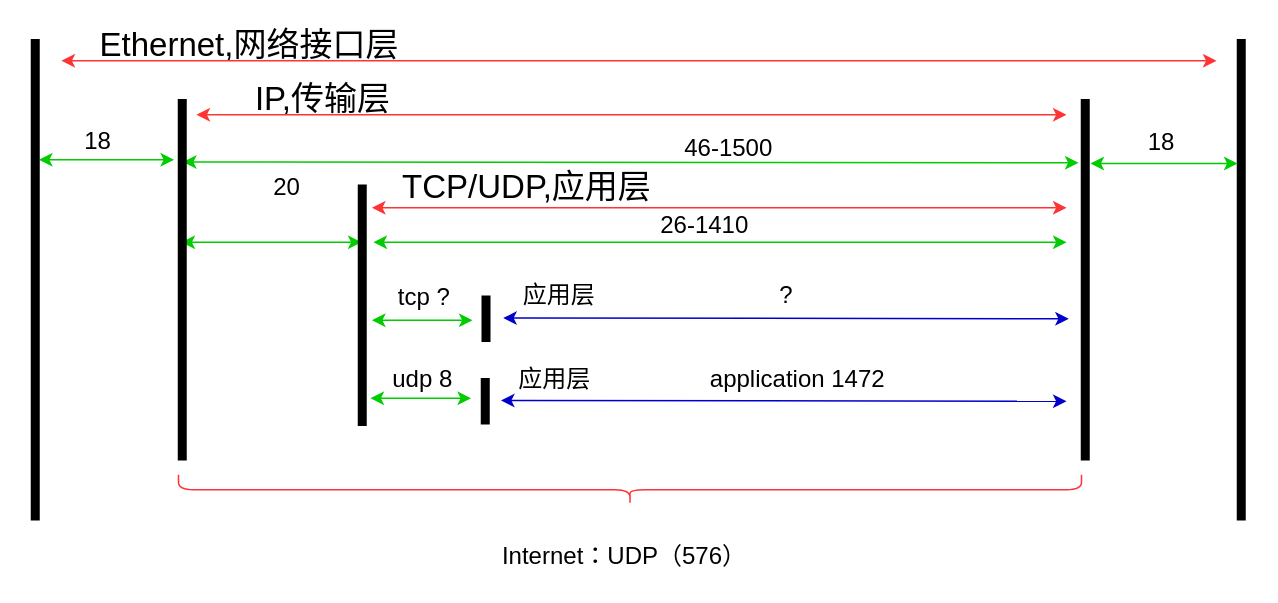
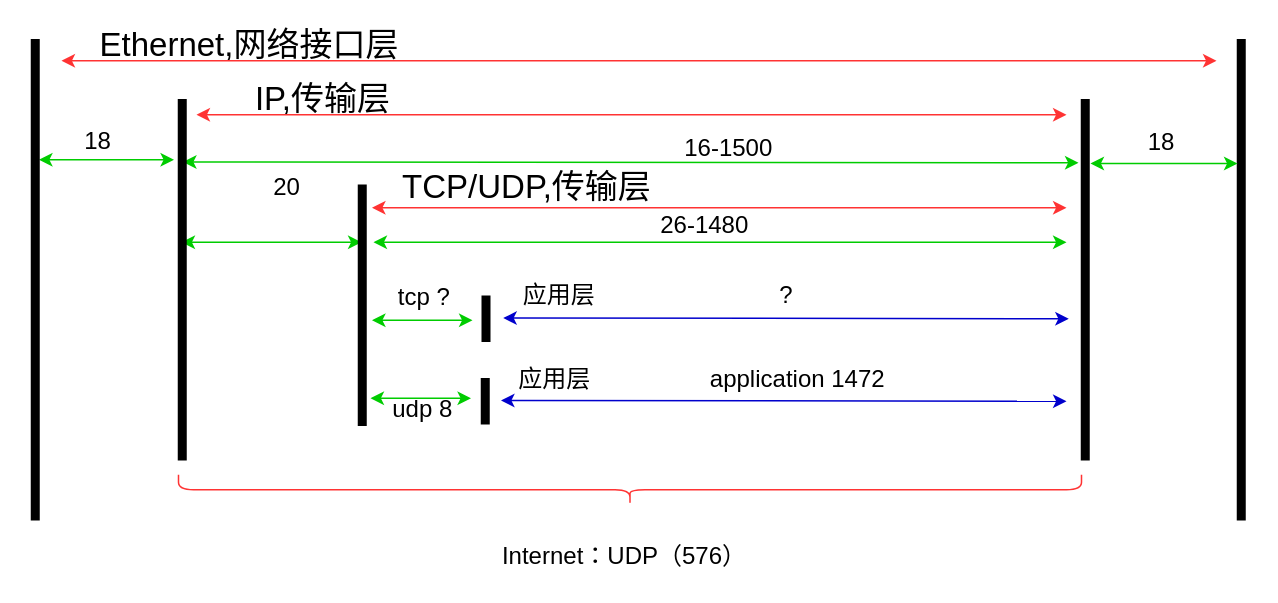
- <mxCell id="9" value="&lt;span&gt;46-1500&lt;/span&gt;" style="text;html=1;strokeColor=none;fillColor=none;align=center;verticalAlign=middle;whiteSpace=wrap;rounded=0;fontSize=16;" vertex="1" parent="3"><mxGeometry x="422.5" y="67.5" width="85" height="20" as="geometry" /></mxCell>
+ <mxCell id="9" value="&lt;span&gt;16-1500&lt;/span&gt;" style="text;html=1;strokeColor=none;fillColor=none;align=center;verticalAlign=middle;whiteSpace=wrap;rounded=0;fontSize=16;" vertex="1" parent="3"><mxGeometry x="422.5" y="67.5" width="85" height="20" as="geometry" /></mxCell>
- <mxCell id="4" value="TCP/UDP,应用层" style="text;html=1;strokeColor=none;fillColor=none;align=center;verticalAlign=middle;whiteSpace=wrap;rounded=0;fontSize=22;" vertex="1" parent="3"><mxGeometry x="240" y="95" width="180" height="20" as="geometry" /></mxCell>
+ <mxCell id="4" value="TCP/UDP,传输层" style="text;html=1;strokeColor=none;fillColor=none;align=center;verticalAlign=middle;whiteSpace=wrap;rounded=0;fontSize=22;" vertex="1" parent="3"><mxGeometry x="240" y="95" width="180" height="20" as="geometry" /></mxCell>
- <mxCell id="14" value="26-1410" style="text;html=1;strokeColor=none;fillColor=none;align=center;verticalAlign=middle;whiteSpace=wrap;rounded=0;fontSize=16;" vertex="1" parent="3"><mxGeometry x="407" y="119" width="83" height="20" as="geometry" /></mxCell>
+ <mxCell id="14" value="26-1480" style="text;html=1;strokeColor=none;fillColor=none;align=center;verticalAlign=middle;whiteSpace=wrap;rounded=0;fontSize=16;" vertex="1" parent="3"><mxGeometry x="407" y="119" width="83" height="20" as="geometry" /></mxCell>
- <mxCell id="16" value="udp 8" style="text;html=1;strokeColor=none;fillColor=none;align=center;verticalAlign=middle;whiteSpace=wrap;rounded=0;fontSize=16;" vertex="1" parent="3"><mxGeometry x="230" y="222" width="61" height="20" as="geometry" /></mxCell>
+ <mxCell id="16" value="udp 8" style="text;html=1;strokeColor=none;fillColor=none;align=center;verticalAlign=middle;whiteSpace=wrap;rounded=0;fontSize=16;" vertex="1" parent="3"><mxGeometry x="230" y="242" width="61" height="20" as="geometry" /></mxCell>
